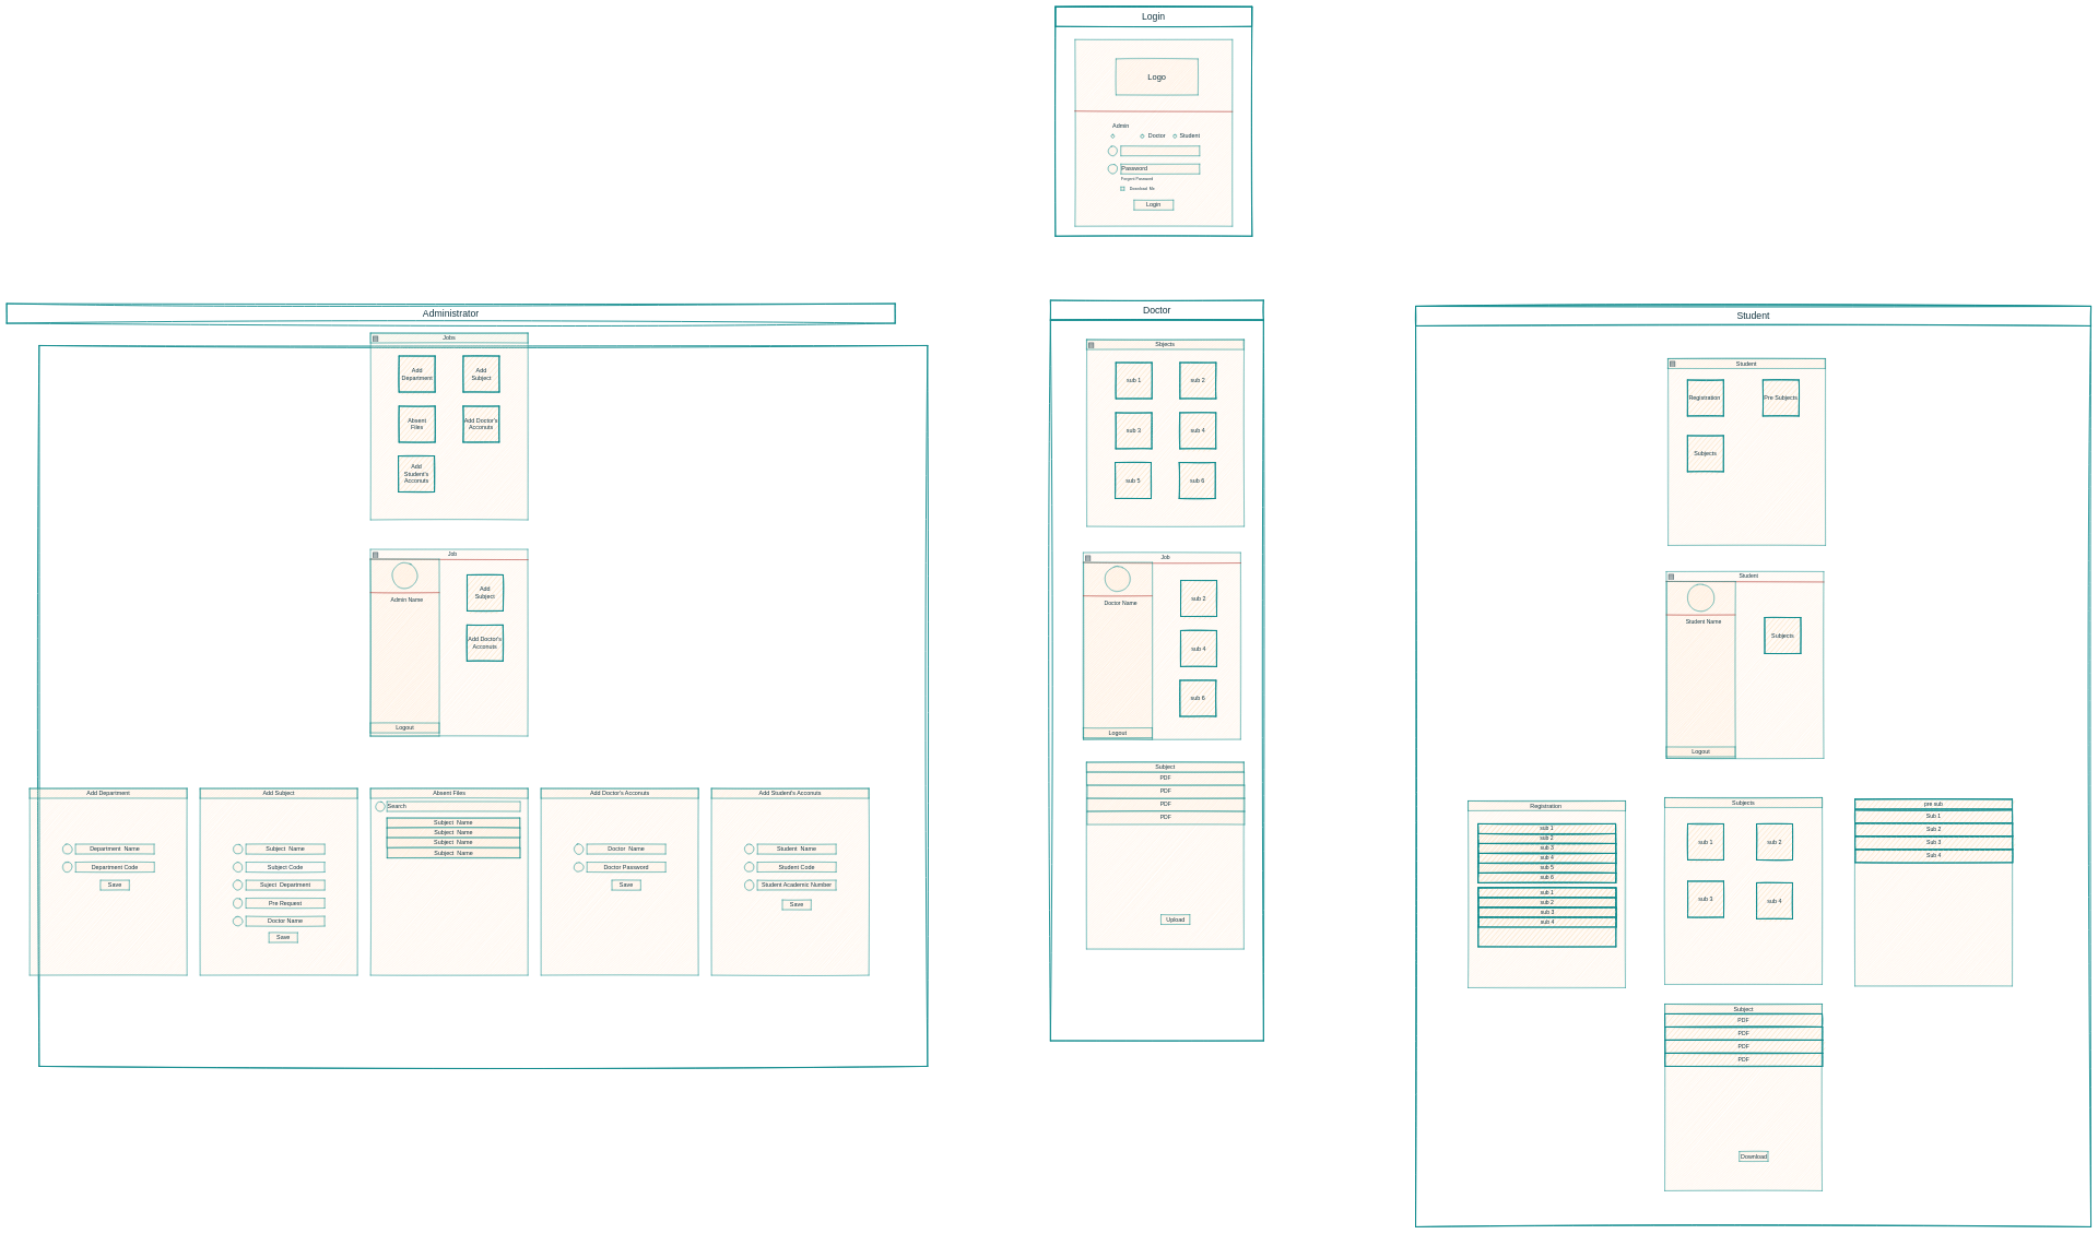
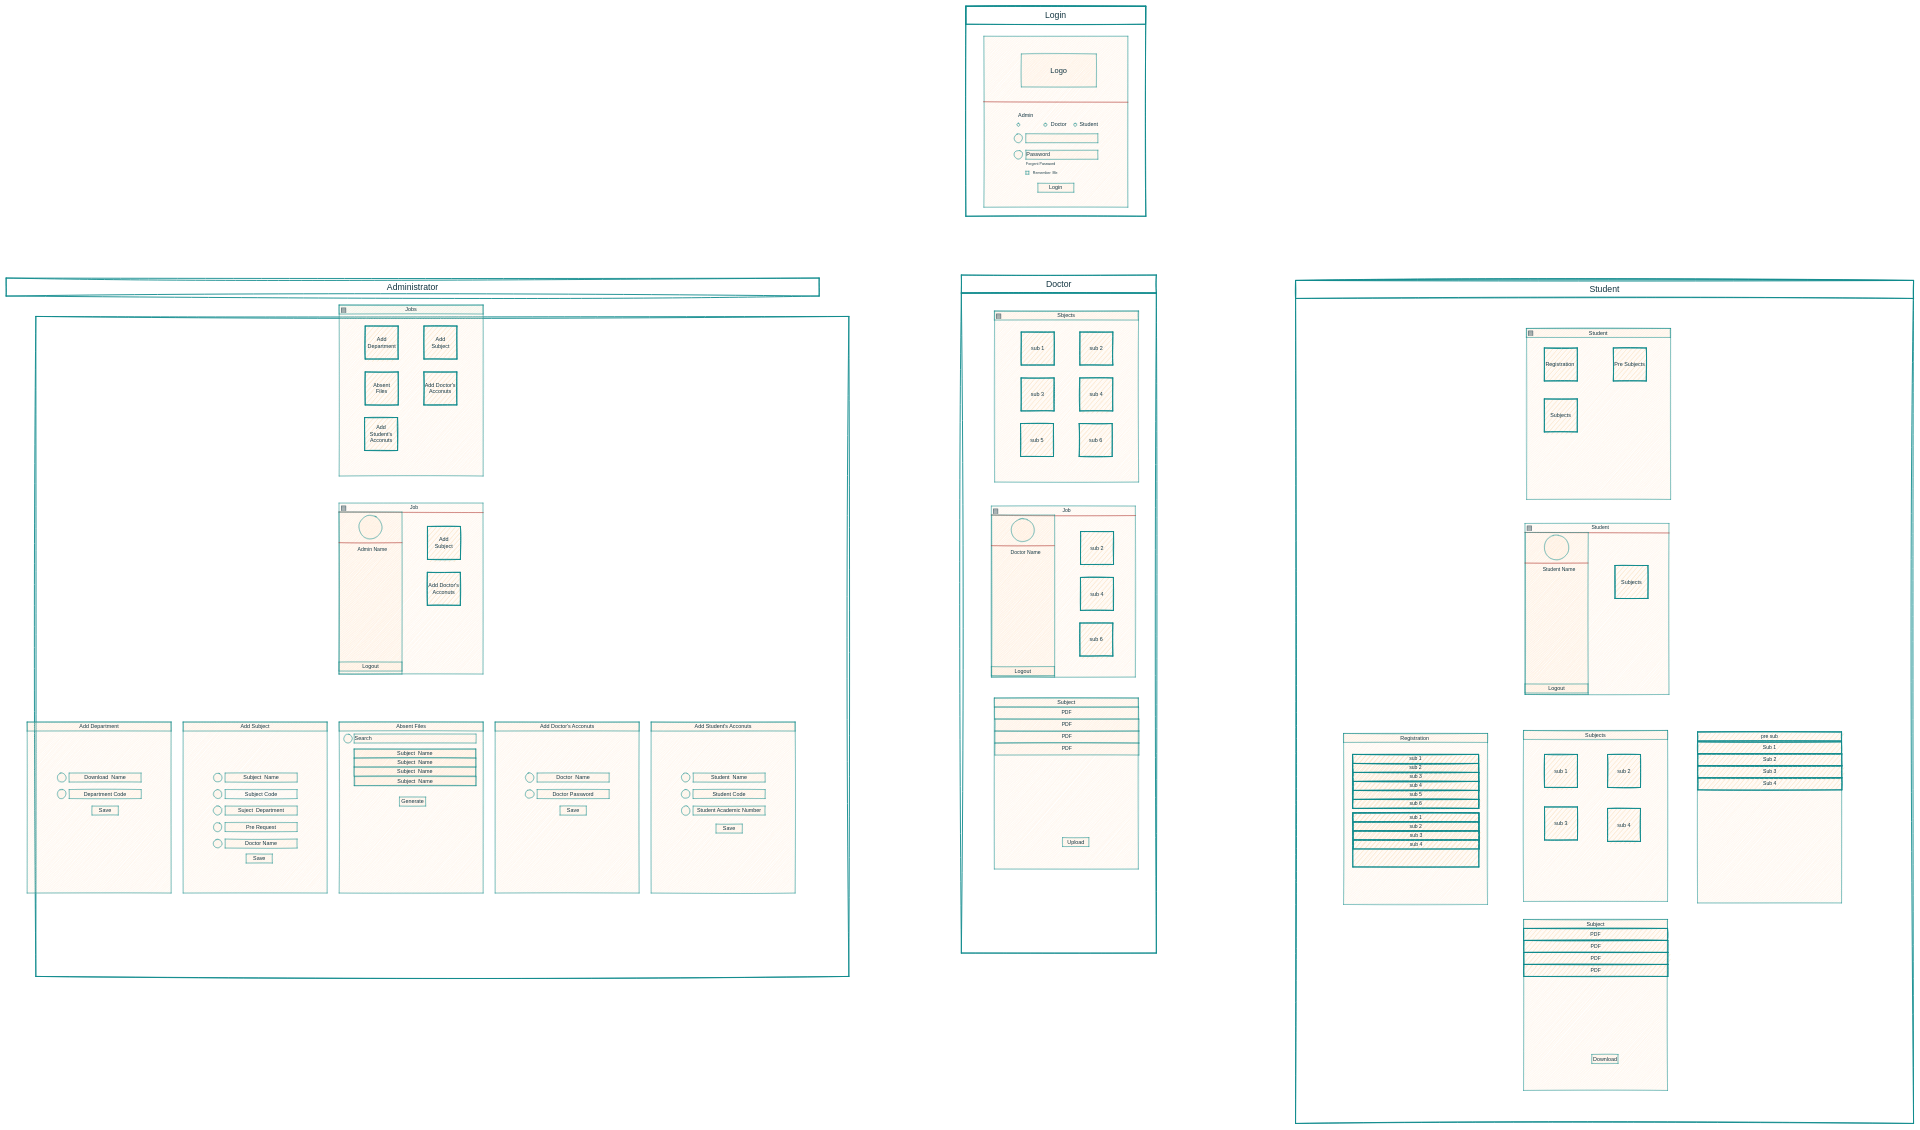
- <mxCell id="17" value="Download&amp;nbsp; Me" style="text;html=1;strokeColor=none;fillColor=none;align=center;verticalAlign=middle;whiteSpace=wrap;rounded=0;fontColor=#143642;sketch=1;" parent="1" vertex="1"><mxGeometry x="3404" y="569.94" width="160" height="10.06" as="geometry" /></mxCell>
+ <mxCell id="17" value="Remember&amp;nbsp; Me" style="text;html=1;strokeColor=none;fillColor=none;align=center;verticalAlign=middle;whiteSpace=wrap;rounded=0;fontColor=#143642;sketch=1;" parent="1" vertex="1"><mxGeometry x="3404" y="569.94" width="160" height="10.06" as="geometry" /></mxCell>
- <mxCell id="37" value="Department&amp;nbsp; Name" style="rounded=0;whiteSpace=wrap;html=1;fontSize=18;fillColor=#FAE5C7;strokeColor=#0F8B8D;fontColor=#143642;sketch=1;" parent="1" vertex="1"><mxGeometry x="230" y="2576" width="240" height="30" as="geometry" /></mxCell>
+ <mxCell id="37" value="Download&amp;nbsp; Name" style="rounded=0;whiteSpace=wrap;html=1;fontSize=18;fillColor=#FAE5C7;strokeColor=#0F8B8D;fontColor=#143642;sketch=1;" parent="1" vertex="1"><mxGeometry x="230" y="2576" width="240" height="30" as="geometry" /></mxCell>
+ <mxCell id="69" value="Generate" style="rounded=0;whiteSpace=wrap;html=1;fontSize=18;fillColor=#FAE5C7;strokeColor=#0F8B8D;fontColor=#143642;sketch=1;" parent="1" vertex="1"><mxGeometry x="1331.01" y="2656" width="87.5" height="30" as="geometry" /></mxCell>
